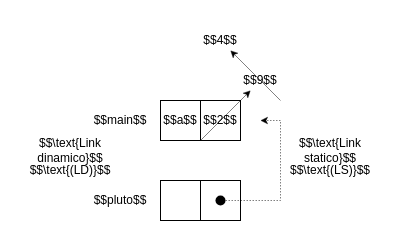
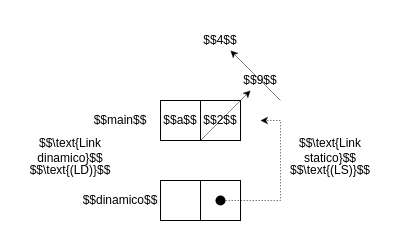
- <mxCell id="11" value="$$pluto$$" style="text;html=1;strokeColor=none;fillColor=none;align=center;verticalAlign=middle;whiteSpace=wrap;rounded=0;" parent="1" vertex="1"><mxGeometry x="80" y="180" width="80" height="40" as="geometry" /></mxCell>
+ <mxCell id="11" value="$$dinamico$$" style="text;html=1;strokeColor=none;fillColor=none;align=center;verticalAlign=middle;whiteSpace=wrap;rounded=0;" parent="1" vertex="1"><mxGeometry x="80" y="180" width="80" height="40" as="geometry" /></mxCell>
